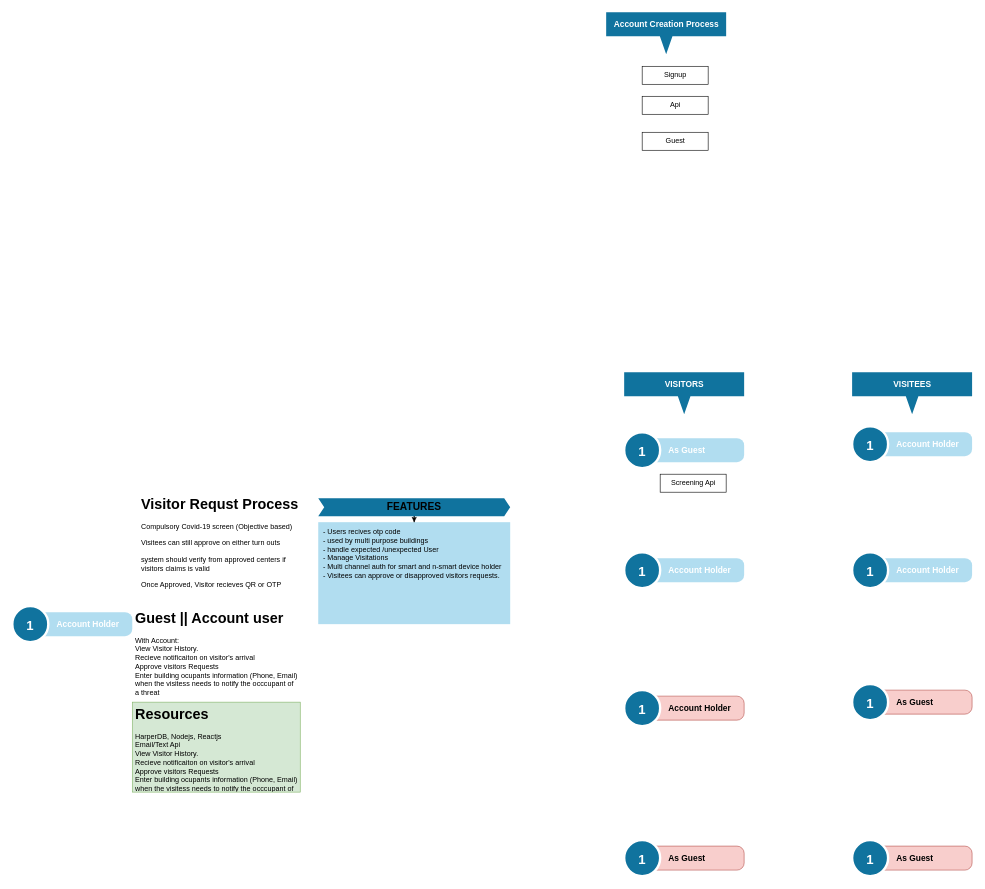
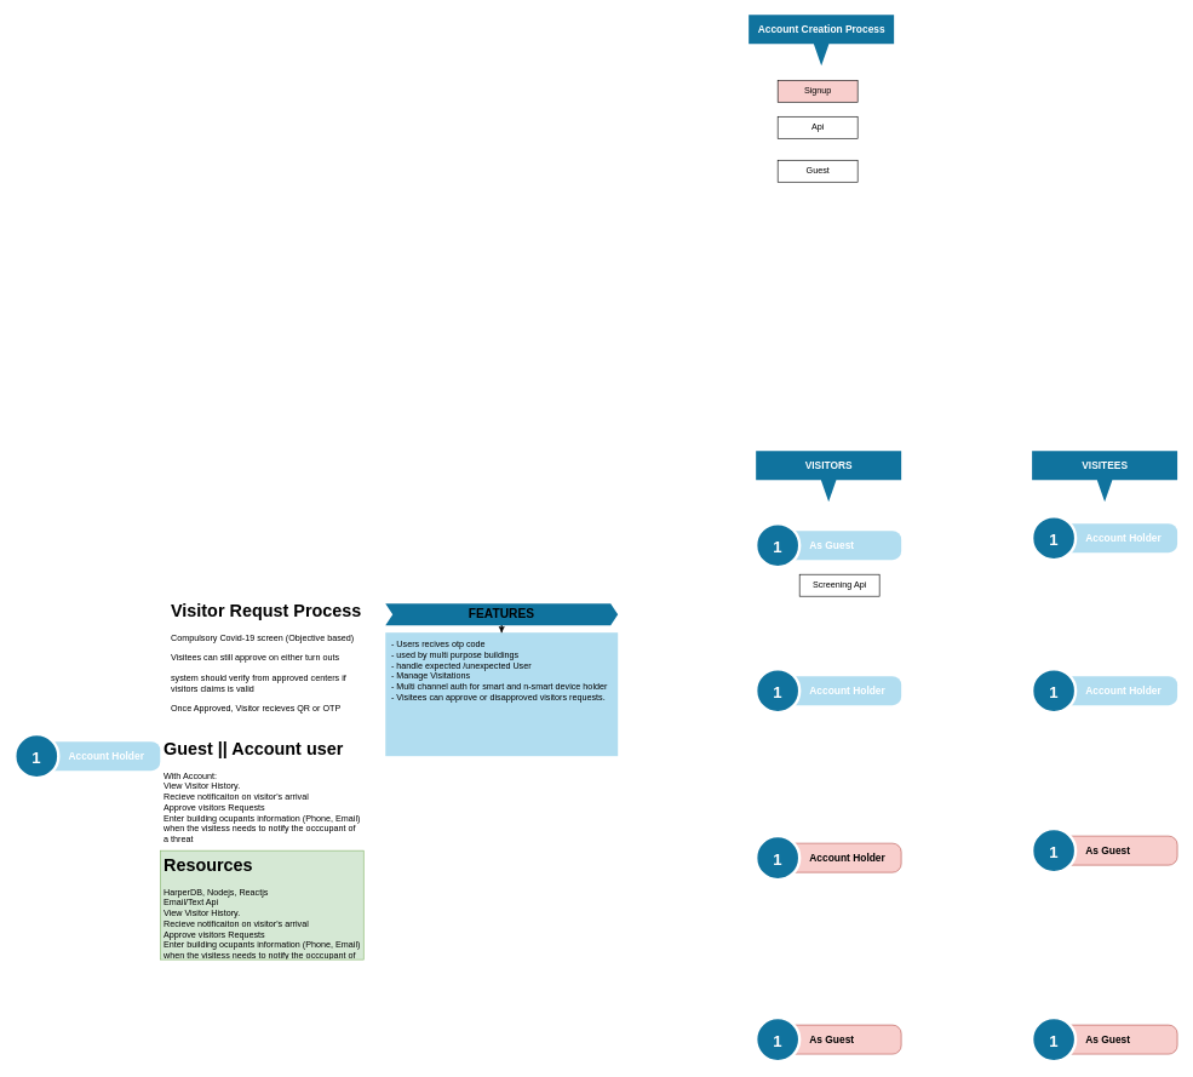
- <mxCell id="8" value="Account Creation Process" style="html=1;shape=mxgraph.infographic.barCallout;dx=100;dy=30;fillColor=#10739E;strokeColor=none;align=center;verticalAlign=top;fontColor=#ffffff;fontSize=14;fontStyle=1;shadow=0;spacingTop=5;" vertex="1" parent="1"><mxGeometry x="1010" y="20" width="200" height="70" as="geometry" /></mxCell>
+ <mxCell id="8" value="Account Creation Process" style="html=1;shape=mxgraph.infographic.barCallout;dx=100;dy=30;fillColor=#10739E;strokeColor=none;align=center;verticalAlign=top;fontColor=#ffffff;fontSize=14;fontStyle=1;shadow=0;spacingTop=5;" vertex="1" parent="1"><mxGeometry x="1030" y="20" width="200" height="70" as="geometry" /></mxCell>
- <mxCell id="9" value="Signup" style="html=1;" vertex="1" parent="1"><mxGeometry x="1070" y="110" width="110" height="30" as="geometry" /></mxCell>
+ <mxCell id="9" value="Signup" style="html=1;fillColor=#f8cecc;" vertex="1" parent="1"><mxGeometry x="1070" y="110" width="110" height="30" as="geometry" /></mxCell>
